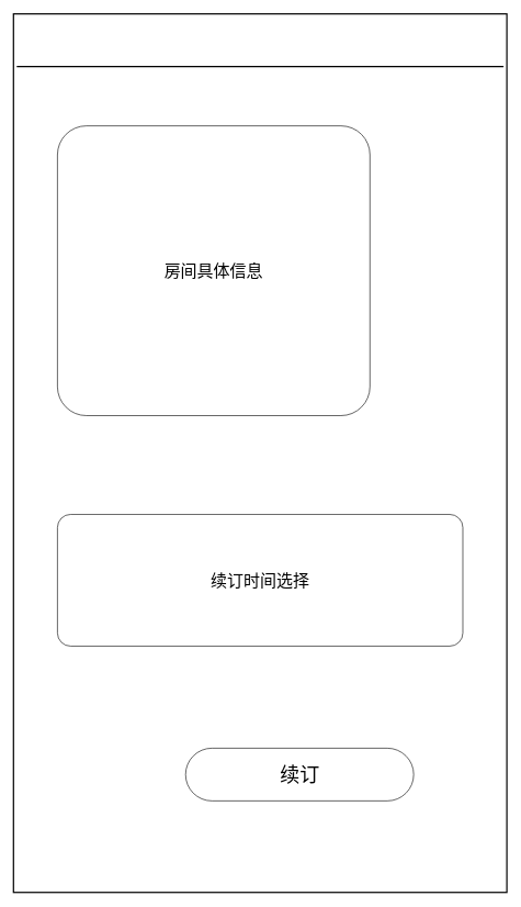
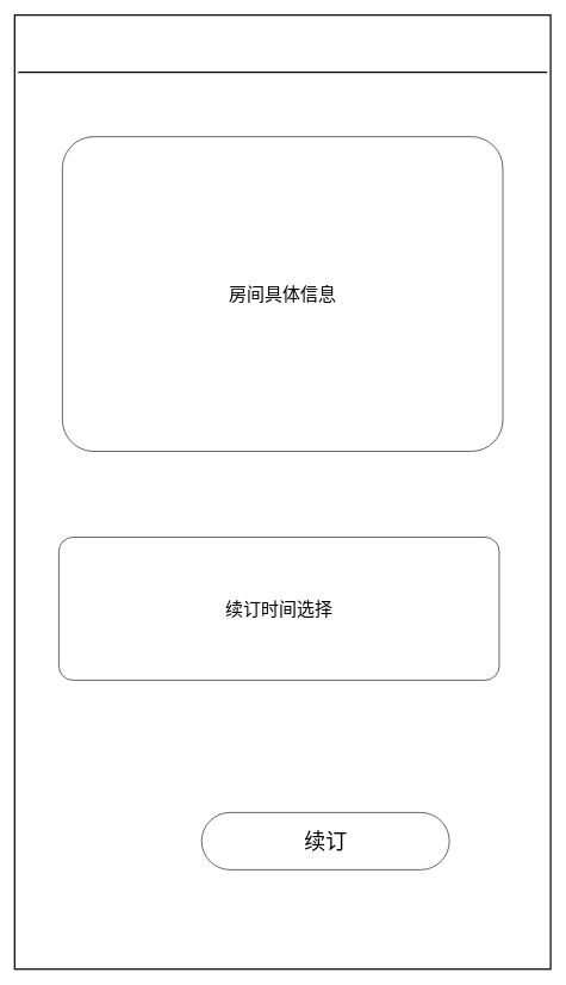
- <mxCell id="4" value="&lt;span style=&quot;font-size: 25px&quot;&gt;房间具体信息&lt;/span&gt;" style="rounded=1;whiteSpace=wrap;html=1;fontSize=20;arcSize=10;" parent="1" vertex="1"><mxGeometry x="86.88" y="190" width="475" height="440" as="geometry" /></mxCell>
+ <mxCell id="4" value="&lt;span style=&quot;font-size: 25px&quot;&gt;房间具体信息&lt;/span&gt;" style="rounded=1;whiteSpace=wrap;html=1;fontSize=20;arcSize=10;" parent="1" vertex="1"><mxGeometry x="86.88" y="190" width="616.25" height="440" as="geometry" /></mxCell>
- <mxCell id="5" value="&lt;span style=&quot;font-size: 25px&quot;&gt;续订时间选择&lt;/span&gt;" style="rounded=1;whiteSpace=wrap;html=1;fontSize=20;arcSize=10;" parent="1" vertex="1"><mxGeometry x="86.87" y="780" width="616.25" height="200" as="geometry" /></mxCell>
+ <mxCell id="5" value="&lt;span style=&quot;font-size: 25px&quot;&gt;续订时间选择&lt;/span&gt;" style="rounded=1;whiteSpace=wrap;html=1;fontSize=20;arcSize=10;" parent="1" vertex="1"><mxGeometry x="81.87" y="750" width="616.25" height="200" as="geometry" /></mxCell>
